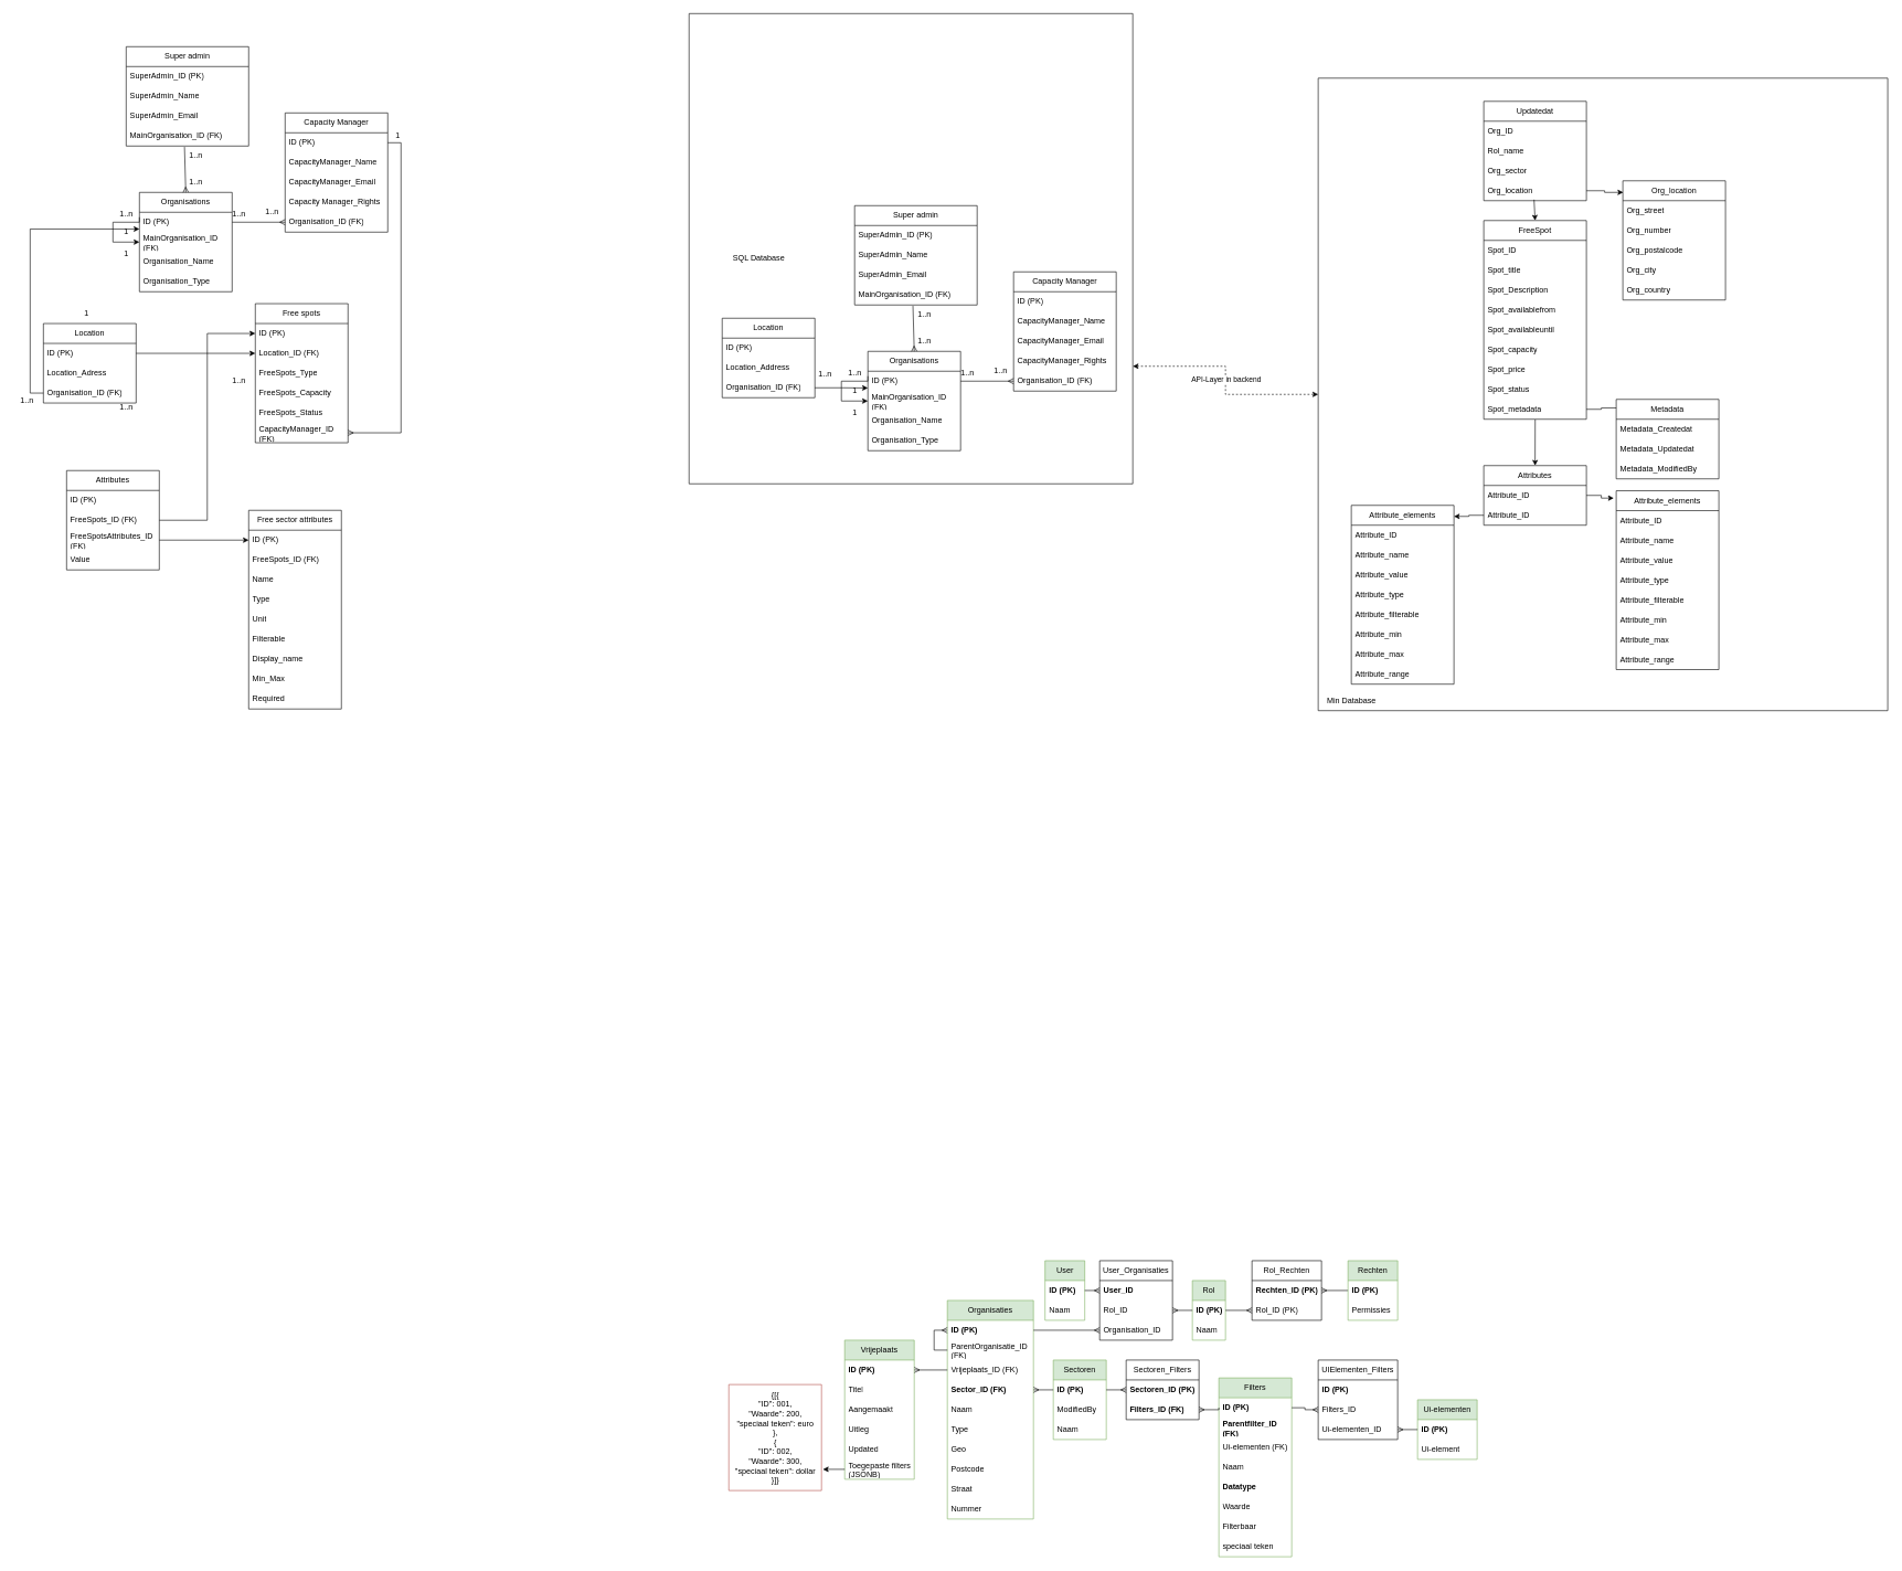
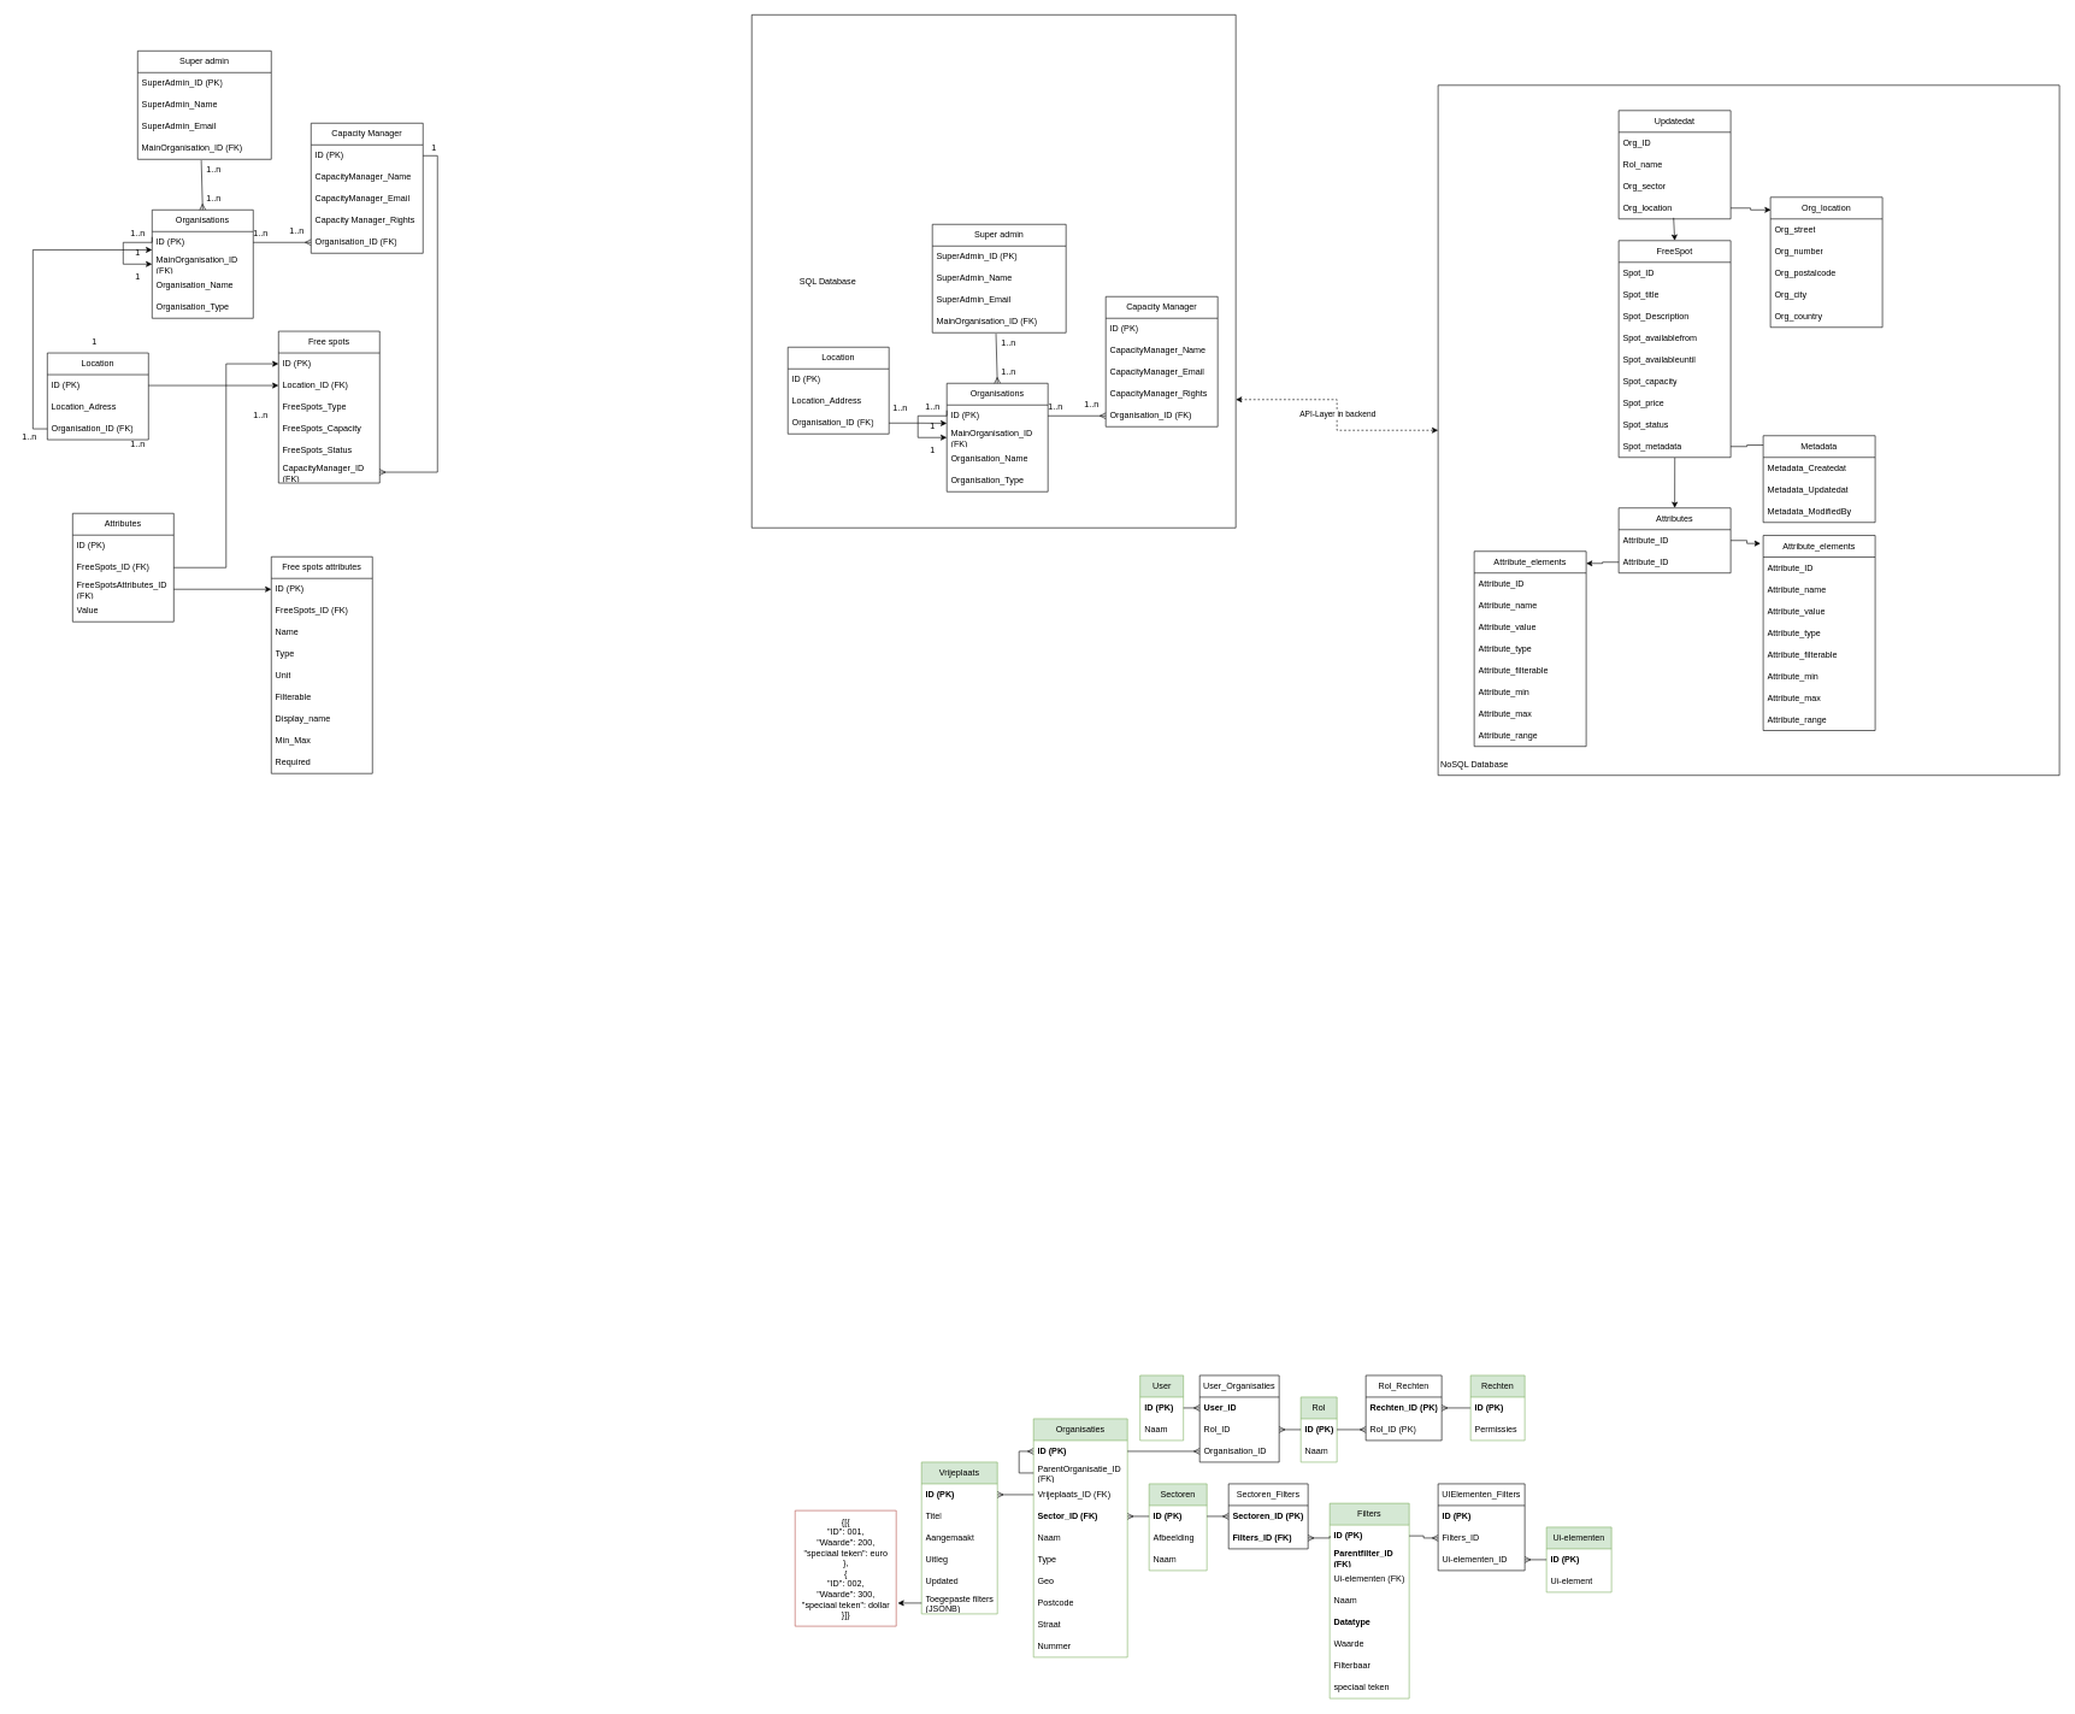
- <mxCell id="45" value="Free sector attributes" style="swimlane;fontStyle=0;childLayout=stackLayout;horizontal=1;startSize=30;horizontalStack=0;resizeParent=1;resizeParentMax=0;resizeLast=0;collapsible=1;marginBottom=0;whiteSpace=wrap;html=1;" parent="1" vertex="1"><mxGeometry x="375" y="770" width="140" height="300" as="geometry" /></mxCell>
+ <mxCell id="45" value="Free spots attributes" style="swimlane;fontStyle=0;childLayout=stackLayout;horizontal=1;startSize=30;horizontalStack=0;resizeParent=1;resizeParentMax=0;resizeLast=0;collapsible=1;marginBottom=0;whiteSpace=wrap;html=1;" parent="1" vertex="1"><mxGeometry x="375" y="770" width="140" height="300" as="geometry" /></mxCell>
- <mxCell id="166" value="Min Database" style="text;html=1;align=center;verticalAlign=middle;resizable=0;points=[];autosize=1;strokeColor=none;fillColor=none;" parent="165" vertex="1"><mxGeometry x="-10" y="925" width="120" height="30" as="geometry" /></mxCell>
+ <mxCell id="166" value="NoSQL Database" style="text;html=1;align=center;verticalAlign=middle;resizable=0;points=[];autosize=1;strokeColor=none;fillColor=none;" parent="165" vertex="1"><mxGeometry x="-10" y="925" width="120" height="30" as="geometry" /></mxCell>
- <mxCell id="176" value="ModifiedBy" style="text;strokeColor=none;fillColor=none;align=left;verticalAlign=middle;spacingLeft=4;spacingRight=4;overflow=hidden;points=[[0,0.5],[1,0.5]];portConstraint=eastwest;rotatable=0;whiteSpace=wrap;html=1;" parent="174" vertex="1"><mxGeometry y="60" width="80" height="30" as="geometry" /></mxCell>
+ <mxCell id="176" value="Afbeelding" style="text;strokeColor=none;fillColor=none;align=left;verticalAlign=middle;spacingLeft=4;spacingRight=4;overflow=hidden;points=[[0,0.5],[1,0.5]];portConstraint=eastwest;rotatable=0;whiteSpace=wrap;html=1;" parent="174" vertex="1"><mxGeometry y="60" width="80" height="30" as="geometry" /></mxCell>
